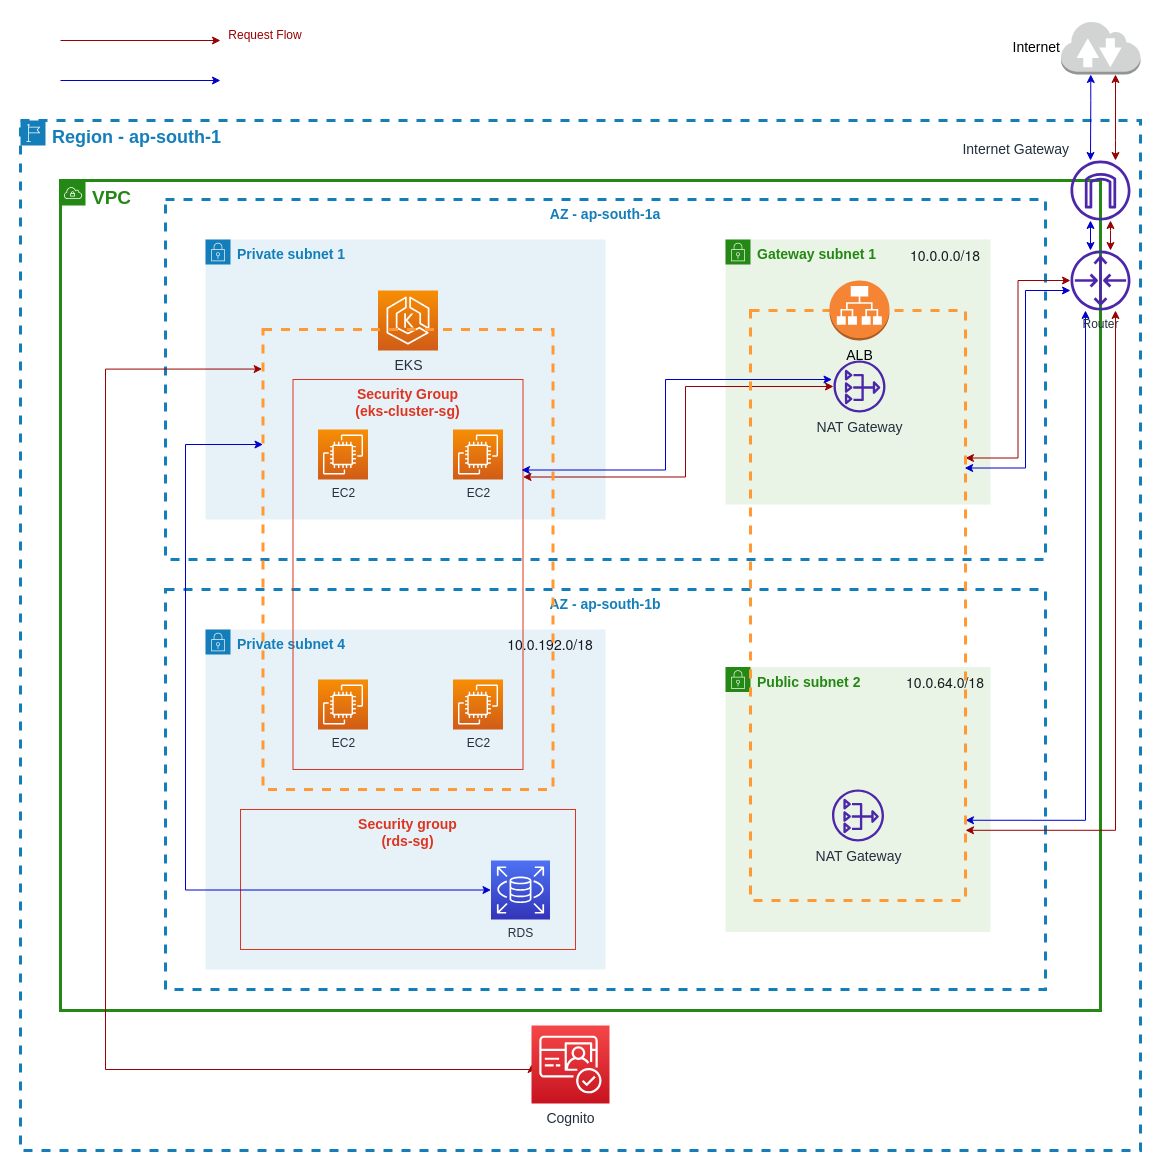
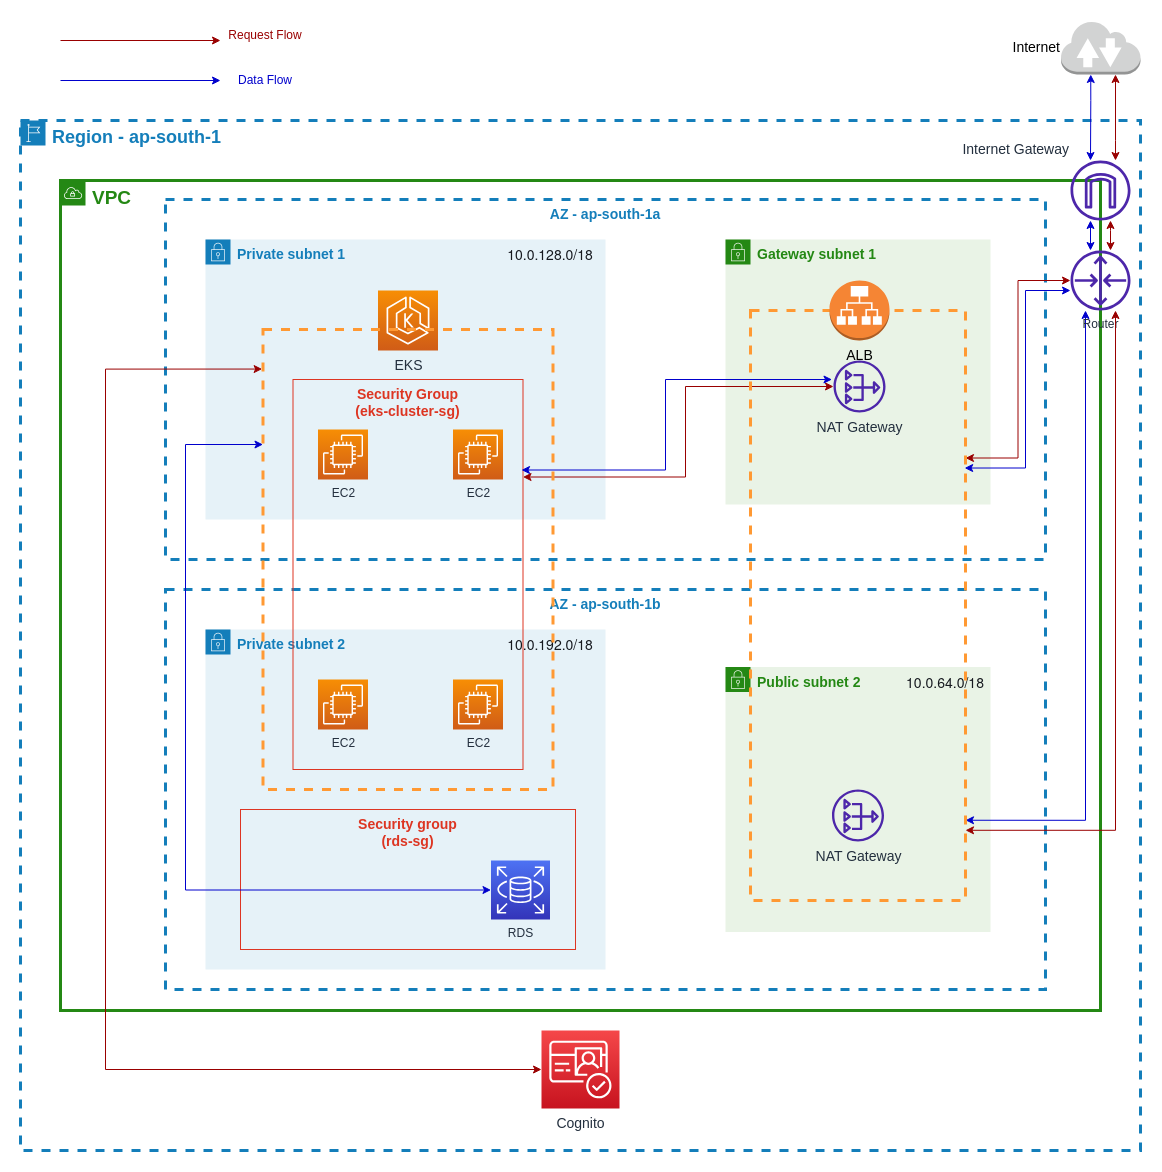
+ <mxCell id="46" value="Data Flow" style="text;html=1;strokeColor=none;fillColor=none;align=center;verticalAlign=middle;whiteSpace=wrap;rounded=0;fontColor=#0000CC;" parent="1" vertex="1"><mxGeometry x="235" y="65" width="60" height="30" as="geometry" /></mxCell>
+ <mxCell id="18" value="&lt;span style=&quot;color: rgb(22, 25, 31); font-family: &amp;quot;amazon ember&amp;quot;, &amp;quot;helvetica neue&amp;quot;, roboto, arial, sans-serif;&quot;&gt;10.0.128.0/18&lt;/span&gt;" style="text;html=1;strokeColor=none;fillColor=none;align=center;verticalAlign=middle;whiteSpace=wrap;rounded=0;fontSize=14;fontColor=#000000;labelBackgroundColor=none;" parent="3" vertex="1"><mxGeometry x="475" y="119" width="110" height="30" as="geometry" /></mxCell>
- <mxCell id="17" value="&lt;span style=&quot;color: rgb(22, 25, 31); font-family: &amp;quot;amazon ember&amp;quot;, &amp;quot;helvetica neue&amp;quot;, roboto, arial, sans-serif;&quot;&gt;10.0.0.0/18&lt;/span&gt;" style="text;html=1;strokeColor=none;fillColor=none;align=center;verticalAlign=middle;whiteSpace=wrap;rounded=0;fontSize=14;fontColor=#000000;labelBackgroundColor=none;" parent="3" vertex="1"><mxGeometry x="880" y="119" width="90" height="31" as="geometry" /></mxCell>
- <mxCell id="13" value="Private subnet 4" style="points=[[0,0],[0.25,0],[0.5,0],[0.75,0],[1,0],[1,0.25],[1,0.5],[1,0.75],[1,1],[0.75,1],[0.5,1],[0.25,1],[0,1],[0,0.75],[0,0.5],[0,0.25]];outlineConnect=0;gradientColor=none;html=1;whiteSpace=wrap;fontSize=14;fontStyle=1;container=1;pointerEvents=0;collapsible=0;recursiveResize=0;shape=mxgraph.aws4.group;grIcon=mxgraph.aws4.group_security_group;grStroke=0;strokeColor=#147EBA;fillColor=#E6F2F8;verticalAlign=top;align=left;spacingLeft=30;fontColor=#147EBA;dashed=0;" parent="3" vertex="1"><mxGeometry x="185" y="509" width="400" height="340" as="geometry" /></mxCell>
+ <mxCell id="13" value="Private subnet 2" style="points=[[0,0],[0.25,0],[0.5,0],[0.75,0],[1,0],[1,0.25],[1,0.5],[1,0.75],[1,1],[0.75,1],[0.5,1],[0.25,1],[0,1],[0,0.75],[0,0.5],[0,0.25]];outlineConnect=0;gradientColor=none;html=1;whiteSpace=wrap;fontSize=14;fontStyle=1;container=1;pointerEvents=0;collapsible=0;recursiveResize=0;shape=mxgraph.aws4.group;grIcon=mxgraph.aws4.group_security_group;grStroke=0;strokeColor=#147EBA;fillColor=#E6F2F8;verticalAlign=top;align=left;spacingLeft=30;fontColor=#147EBA;dashed=0;" parent="3" vertex="1"><mxGeometry x="185" y="509" width="400" height="340" as="geometry" /></mxCell>
- <mxCell id="40" value="Cognito" style="sketch=0;points=[[0,0,0],[0.25,0,0],[0.5,0,0],[0.75,0,0],[1,0,0],[0,1,0],[0.25,1,0],[0.5,1,0],[0.75,1,0],[1,1,0],[0,0.25,0],[0,0.5,0],[0,0.75,0],[1,0.25,0],[1,0.5,0],[1,0.75,0]];outlineConnect=0;fontColor=#232F3E;gradientColor=#F54749;gradientDirection=north;fillColor=#C7131F;strokeColor=#ffffff;dashed=0;verticalLabelPosition=bottom;verticalAlign=top;align=center;html=1;fontSize=14;fontStyle=0;aspect=fixed;shape=mxgraph.aws4.resourceIcon;resIcon=mxgraph.aws4.cognito;" vertex="1" parent="3"><mxGeometry x="511" y="905" width="78" height="78" as="geometry" /></mxCell>
+ <mxCell id="40" value="Cognito" style="sketch=0;points=[[0,0,0],[0.25,0,0],[0.5,0,0],[0.75,0,0],[1,0,0],[0,1,0],[0.25,1,0],[0.5,1,0],[0.75,1,0],[1,1,0],[0,0.25,0],[0,0.5,0],[0,0.75,0],[1,0.25,0],[1,0.5,0],[1,0.75,0]];outlineConnect=0;fontColor=#232F3E;gradientColor=#F54749;gradientDirection=north;fillColor=#C7131F;strokeColor=#ffffff;dashed=0;verticalLabelPosition=bottom;verticalAlign=top;align=center;html=1;fontSize=14;fontStyle=0;aspect=fixed;shape=mxgraph.aws4.resourceIcon;resIcon=mxgraph.aws4.cognito;" vertex="1" parent="3"><mxGeometry x="521" y="910" width="78" height="78" as="geometry" /></mxCell>
